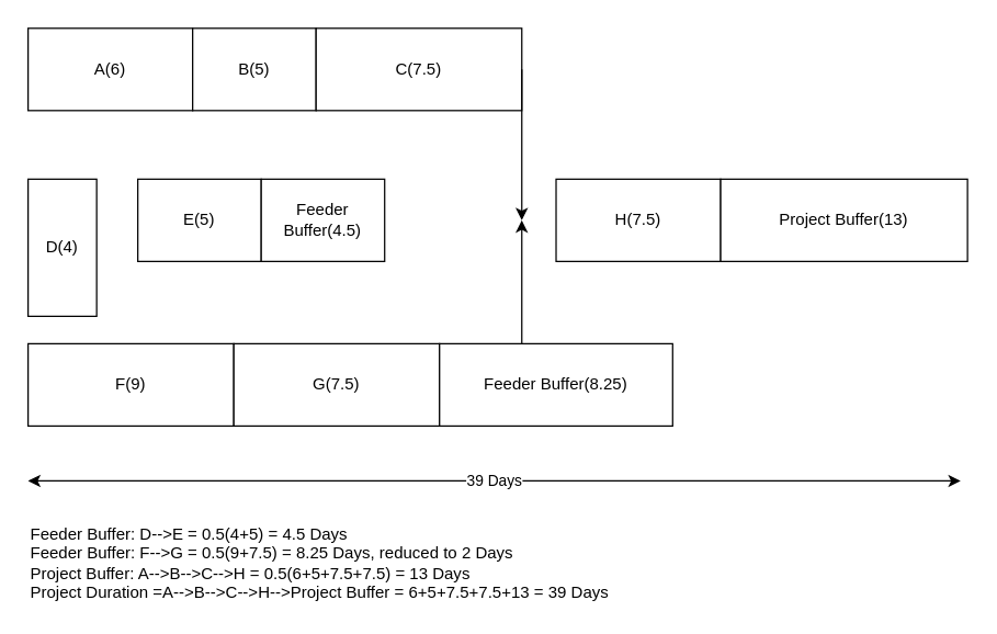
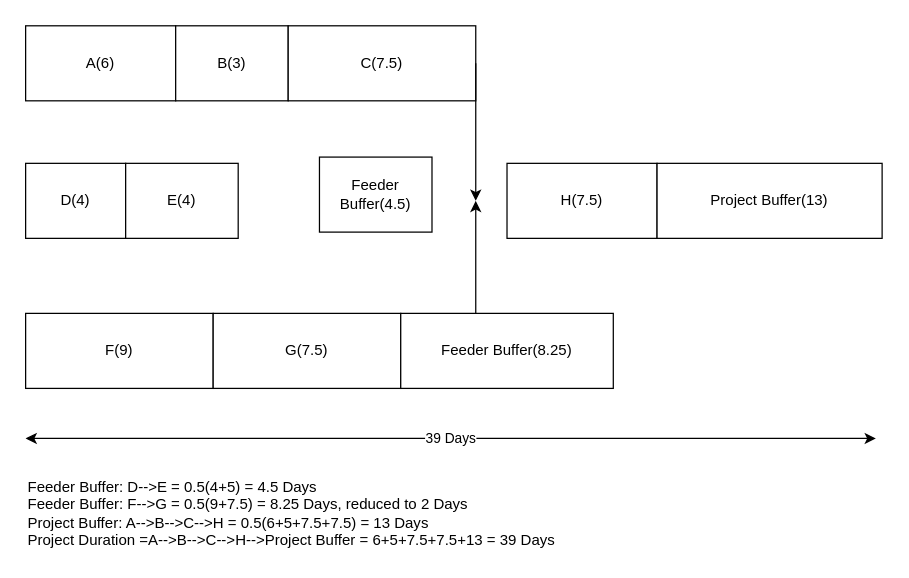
- <mxCell id="3" value="B(5)" style="rounded=0;whiteSpace=wrap;html=1;" vertex="1" parent="1"><mxGeometry x="140" y="20" width="90" height="60" as="geometry" /></mxCell>
+ <mxCell id="3" value="B(3)" style="rounded=0;whiteSpace=wrap;html=1;" vertex="1" parent="1"><mxGeometry x="140" y="20" width="90" height="60" as="geometry" /></mxCell>
- <mxCell id="6" value="E(5)" style="rounded=0;whiteSpace=wrap;html=1;" vertex="1" parent="1"><mxGeometry x="100" y="130" width="90" height="60" as="geometry" /></mxCell>
+ <mxCell id="6" value="E(4)" style="rounded=0;whiteSpace=wrap;html=1;" vertex="1" parent="1"><mxGeometry x="100" y="130" width="90" height="60" as="geometry" /></mxCell>
- <mxCell id="7" value="Feeder Buffer(4.5)" style="rounded=0;whiteSpace=wrap;html=1;" vertex="1" parent="1"><mxGeometry x="190" y="130" width="90" height="60" as="geometry" /></mxCell>
+ <mxCell id="7" value="Feeder Buffer(4.5)" style="rounded=0;whiteSpace=wrap;html=1;" vertex="1" parent="1"><mxGeometry x="255" y="125" width="90" height="60" as="geometry" /></mxCell>
- <mxCell id="5" value="D(4)" style="rounded=0;whiteSpace=wrap;html=1;" vertex="1" parent="1"><mxGeometry x="20" y="130" width="50" height="100" as="geometry" /></mxCell>
+ <mxCell id="5" value="D(4)" style="rounded=0;whiteSpace=wrap;html=1;" vertex="1" parent="1"><mxGeometry x="20" y="130" width="80" height="60" as="geometry" /></mxCell>
